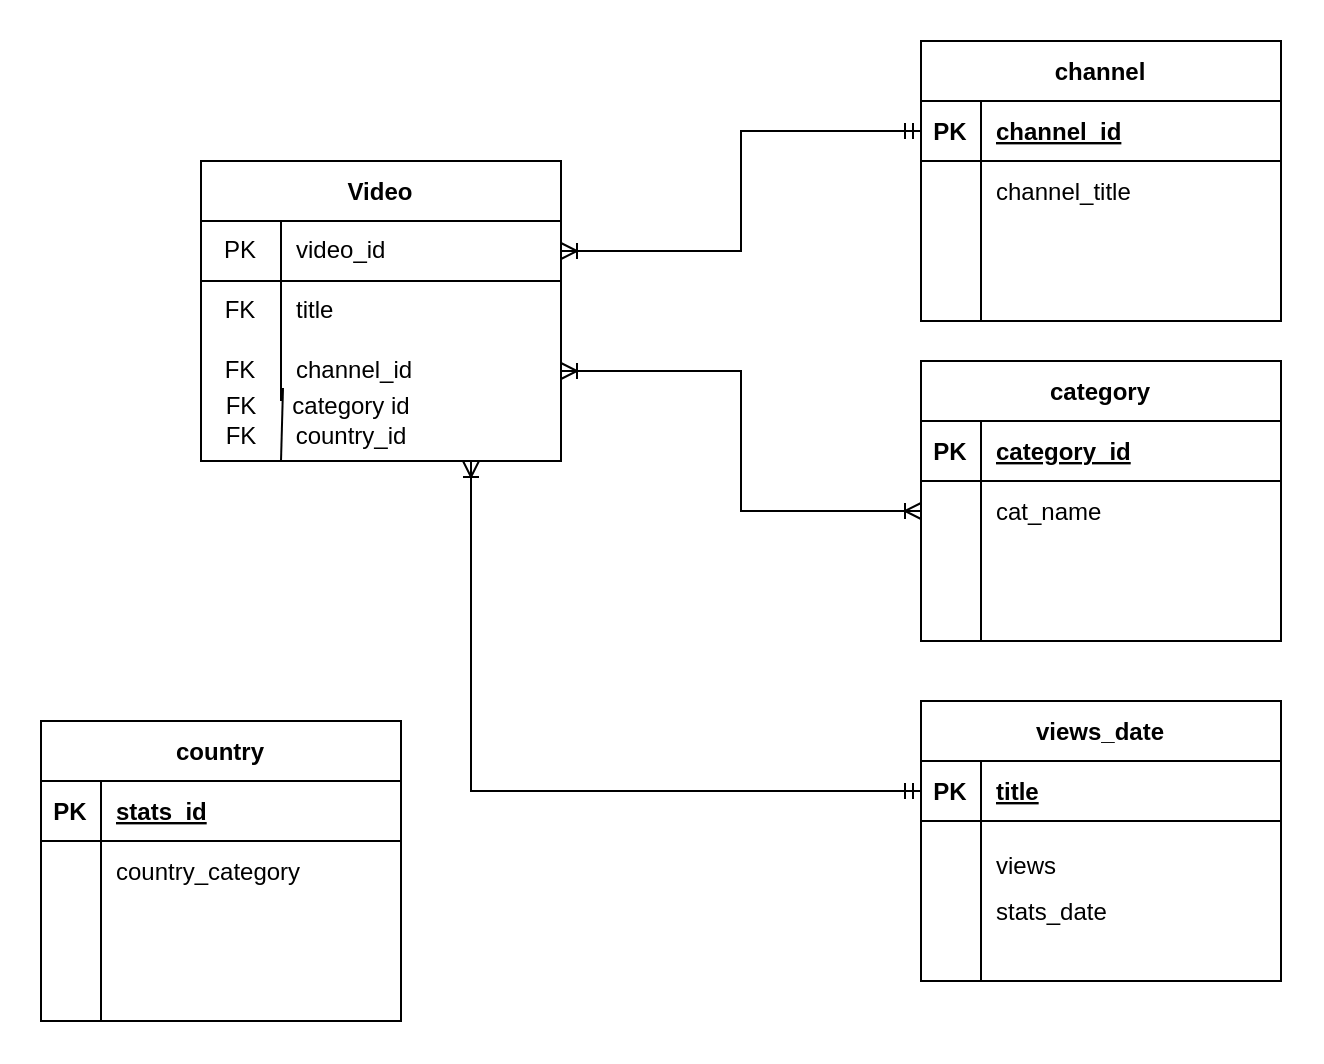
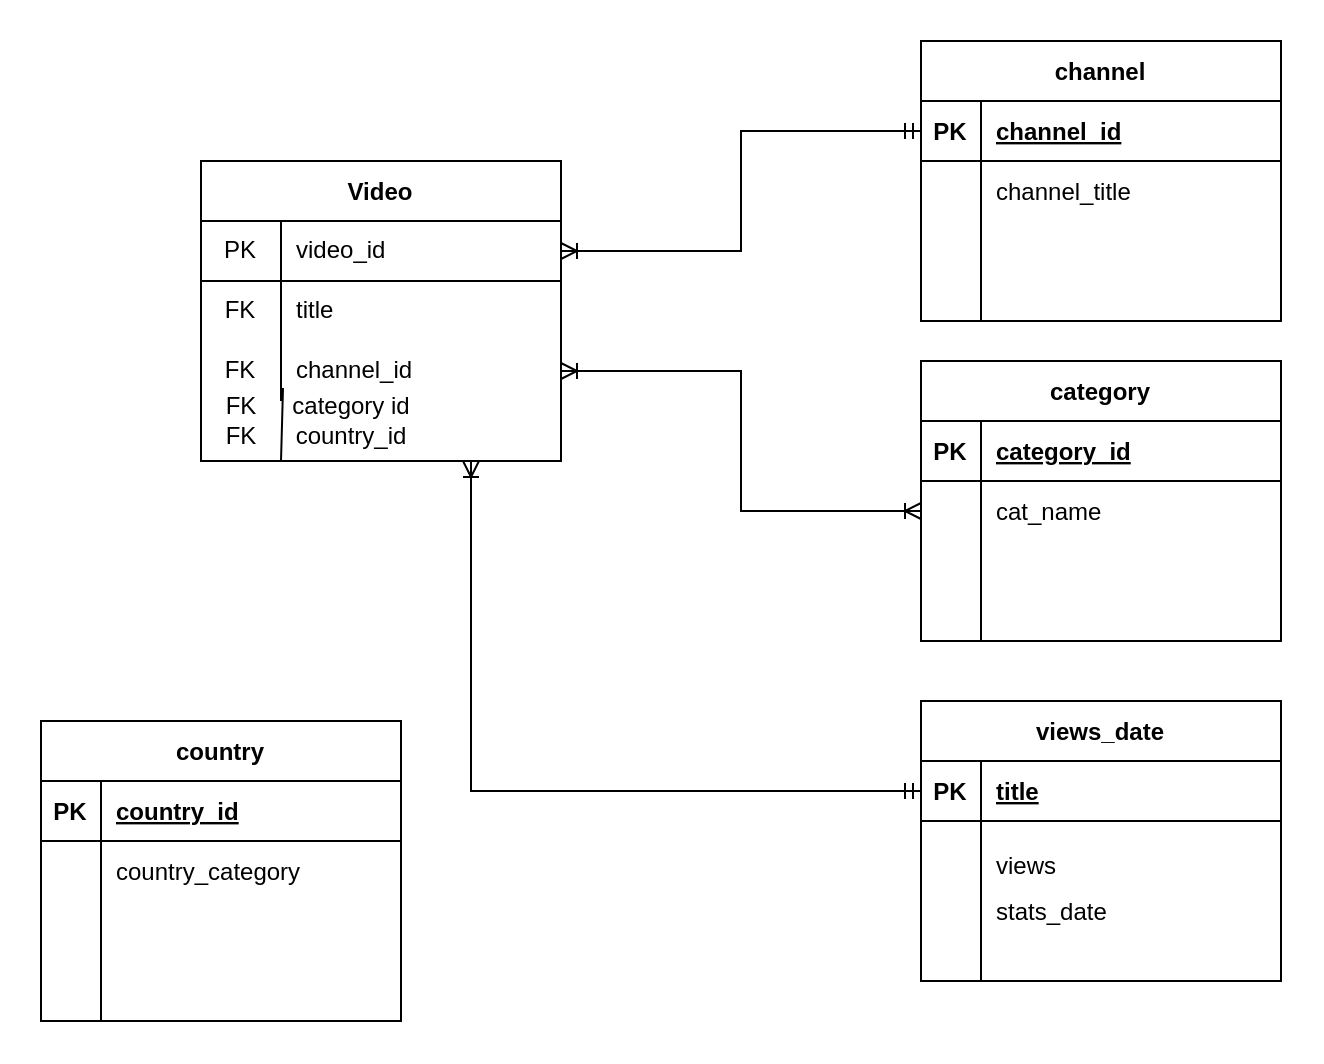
- <mxCell id="32" value="stats_id" style="shape=partialRectangle;connectable=0;fillColor=none;top=0;left=0;bottom=0;right=0;align=left;spacingLeft=6;fontStyle=5;overflow=hidden;" parent="30" vertex="1"><mxGeometry x="30" width="150" height="30" as="geometry"><mxRectangle width="150" height="30" as="alternateBounds" /></mxGeometry></mxCell>
+ <mxCell id="32" value="country_id" style="shape=partialRectangle;connectable=0;fillColor=none;top=0;left=0;bottom=0;right=0;align=left;spacingLeft=6;fontStyle=5;overflow=hidden;" parent="30" vertex="1"><mxGeometry x="30" width="150" height="30" as="geometry"><mxRectangle width="150" height="30" as="alternateBounds" /></mxGeometry></mxCell>
